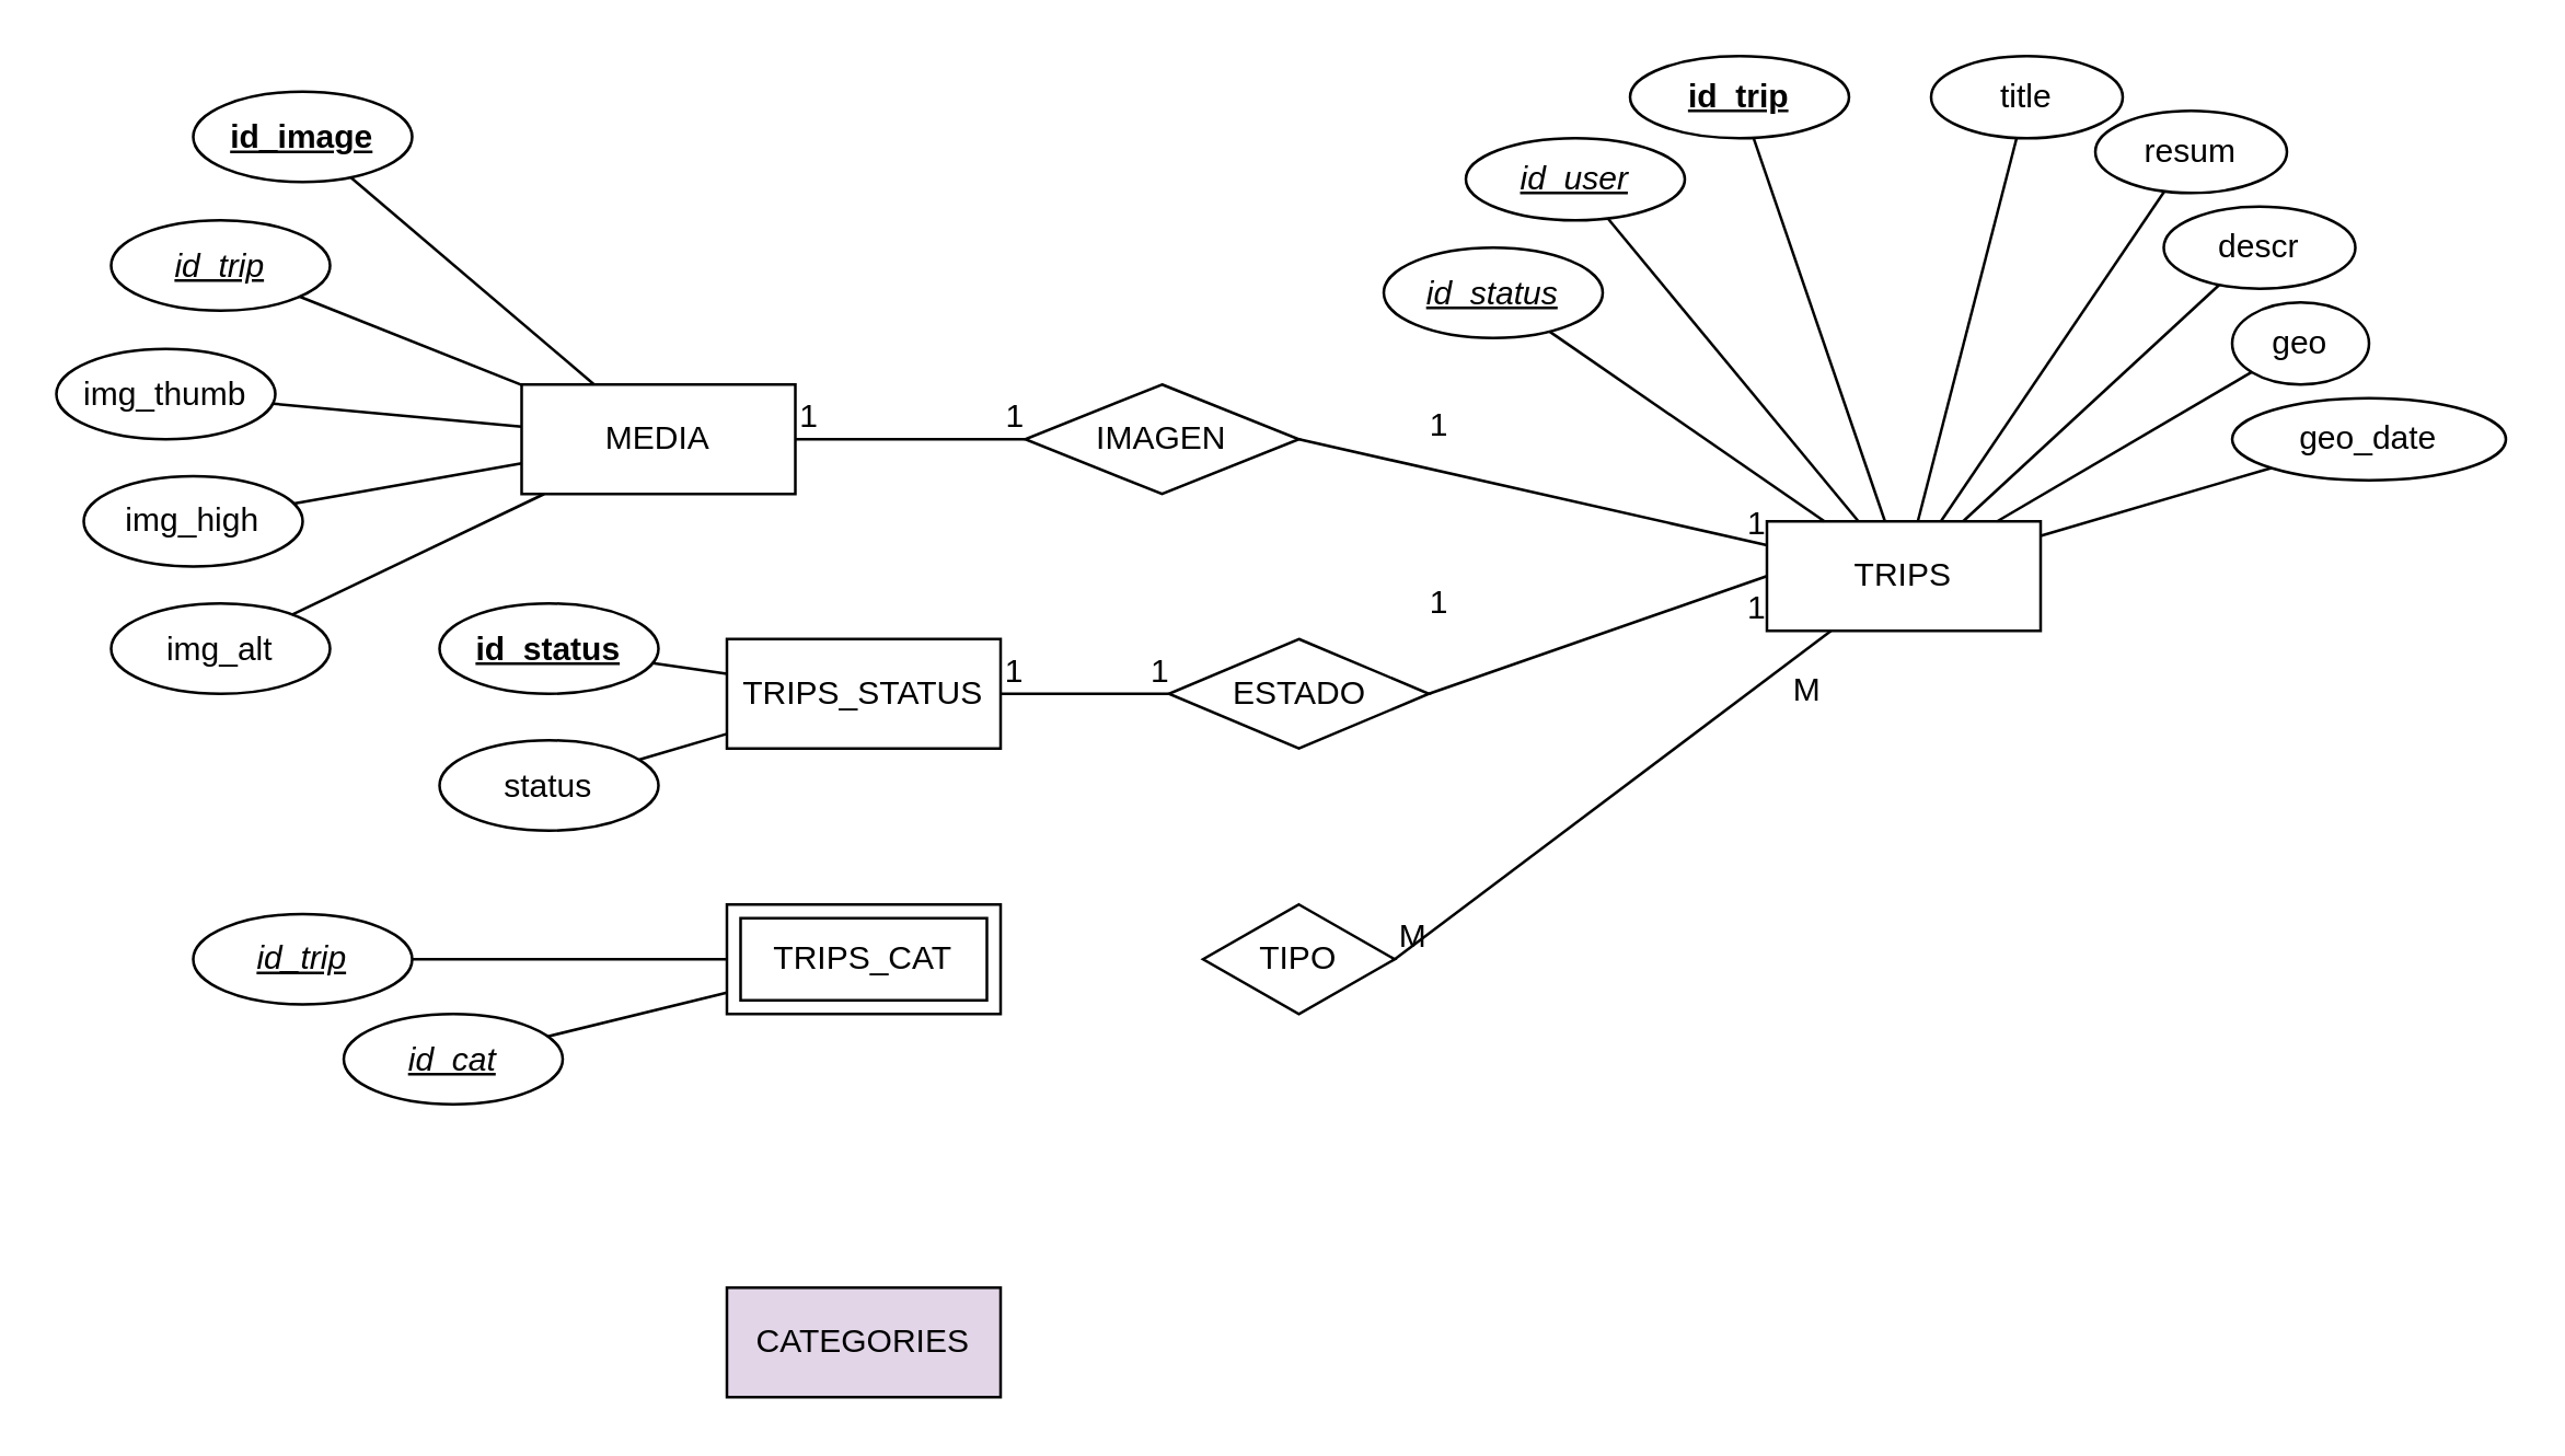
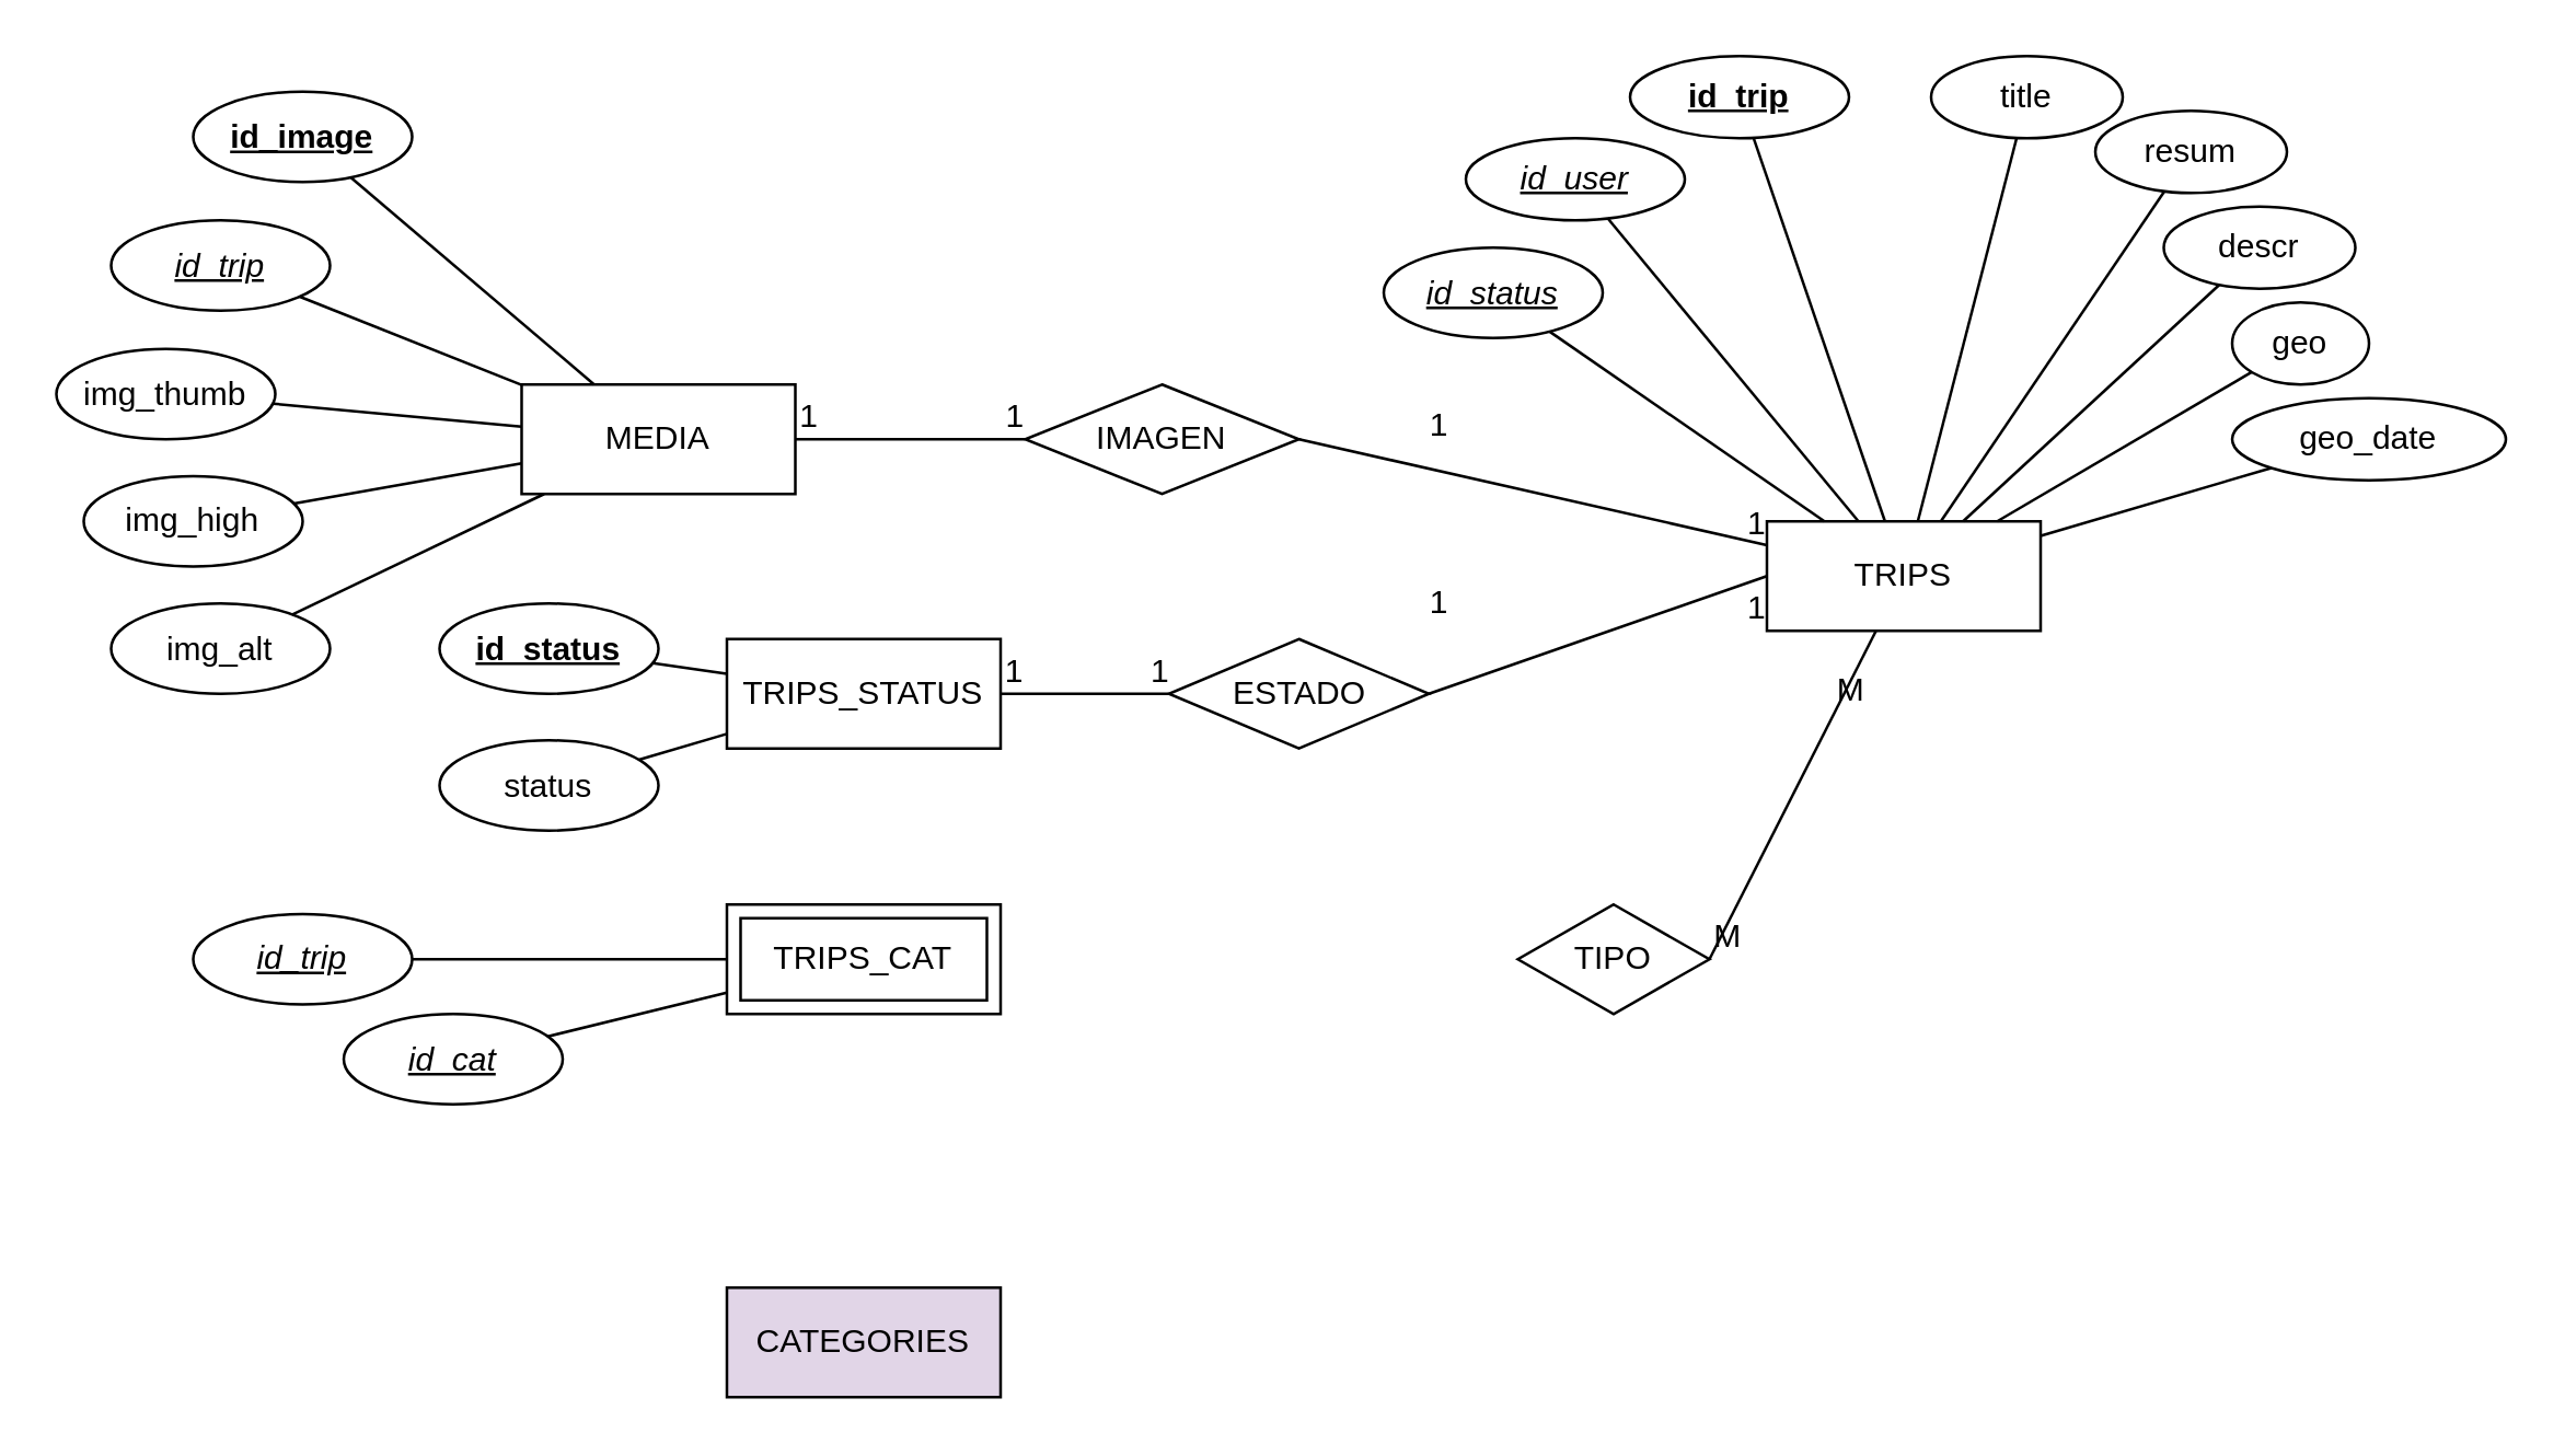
- <mxCell id="24" value="TIPO" style="shape=rhombus;perimeter=rhombusPerimeter;whiteSpace=wrap;html=1;align=center;" vertex="1" parent="1"><mxGeometry x="439" y="330" width="70" height="40" as="geometry" /></mxCell>
+ <mxCell id="24" value="TIPO" style="shape=rhombus;perimeter=rhombusPerimeter;whiteSpace=wrap;html=1;align=center;" vertex="1" parent="1"><mxGeometry x="554" y="330" width="70" height="40" as="geometry" /></mxCell>
